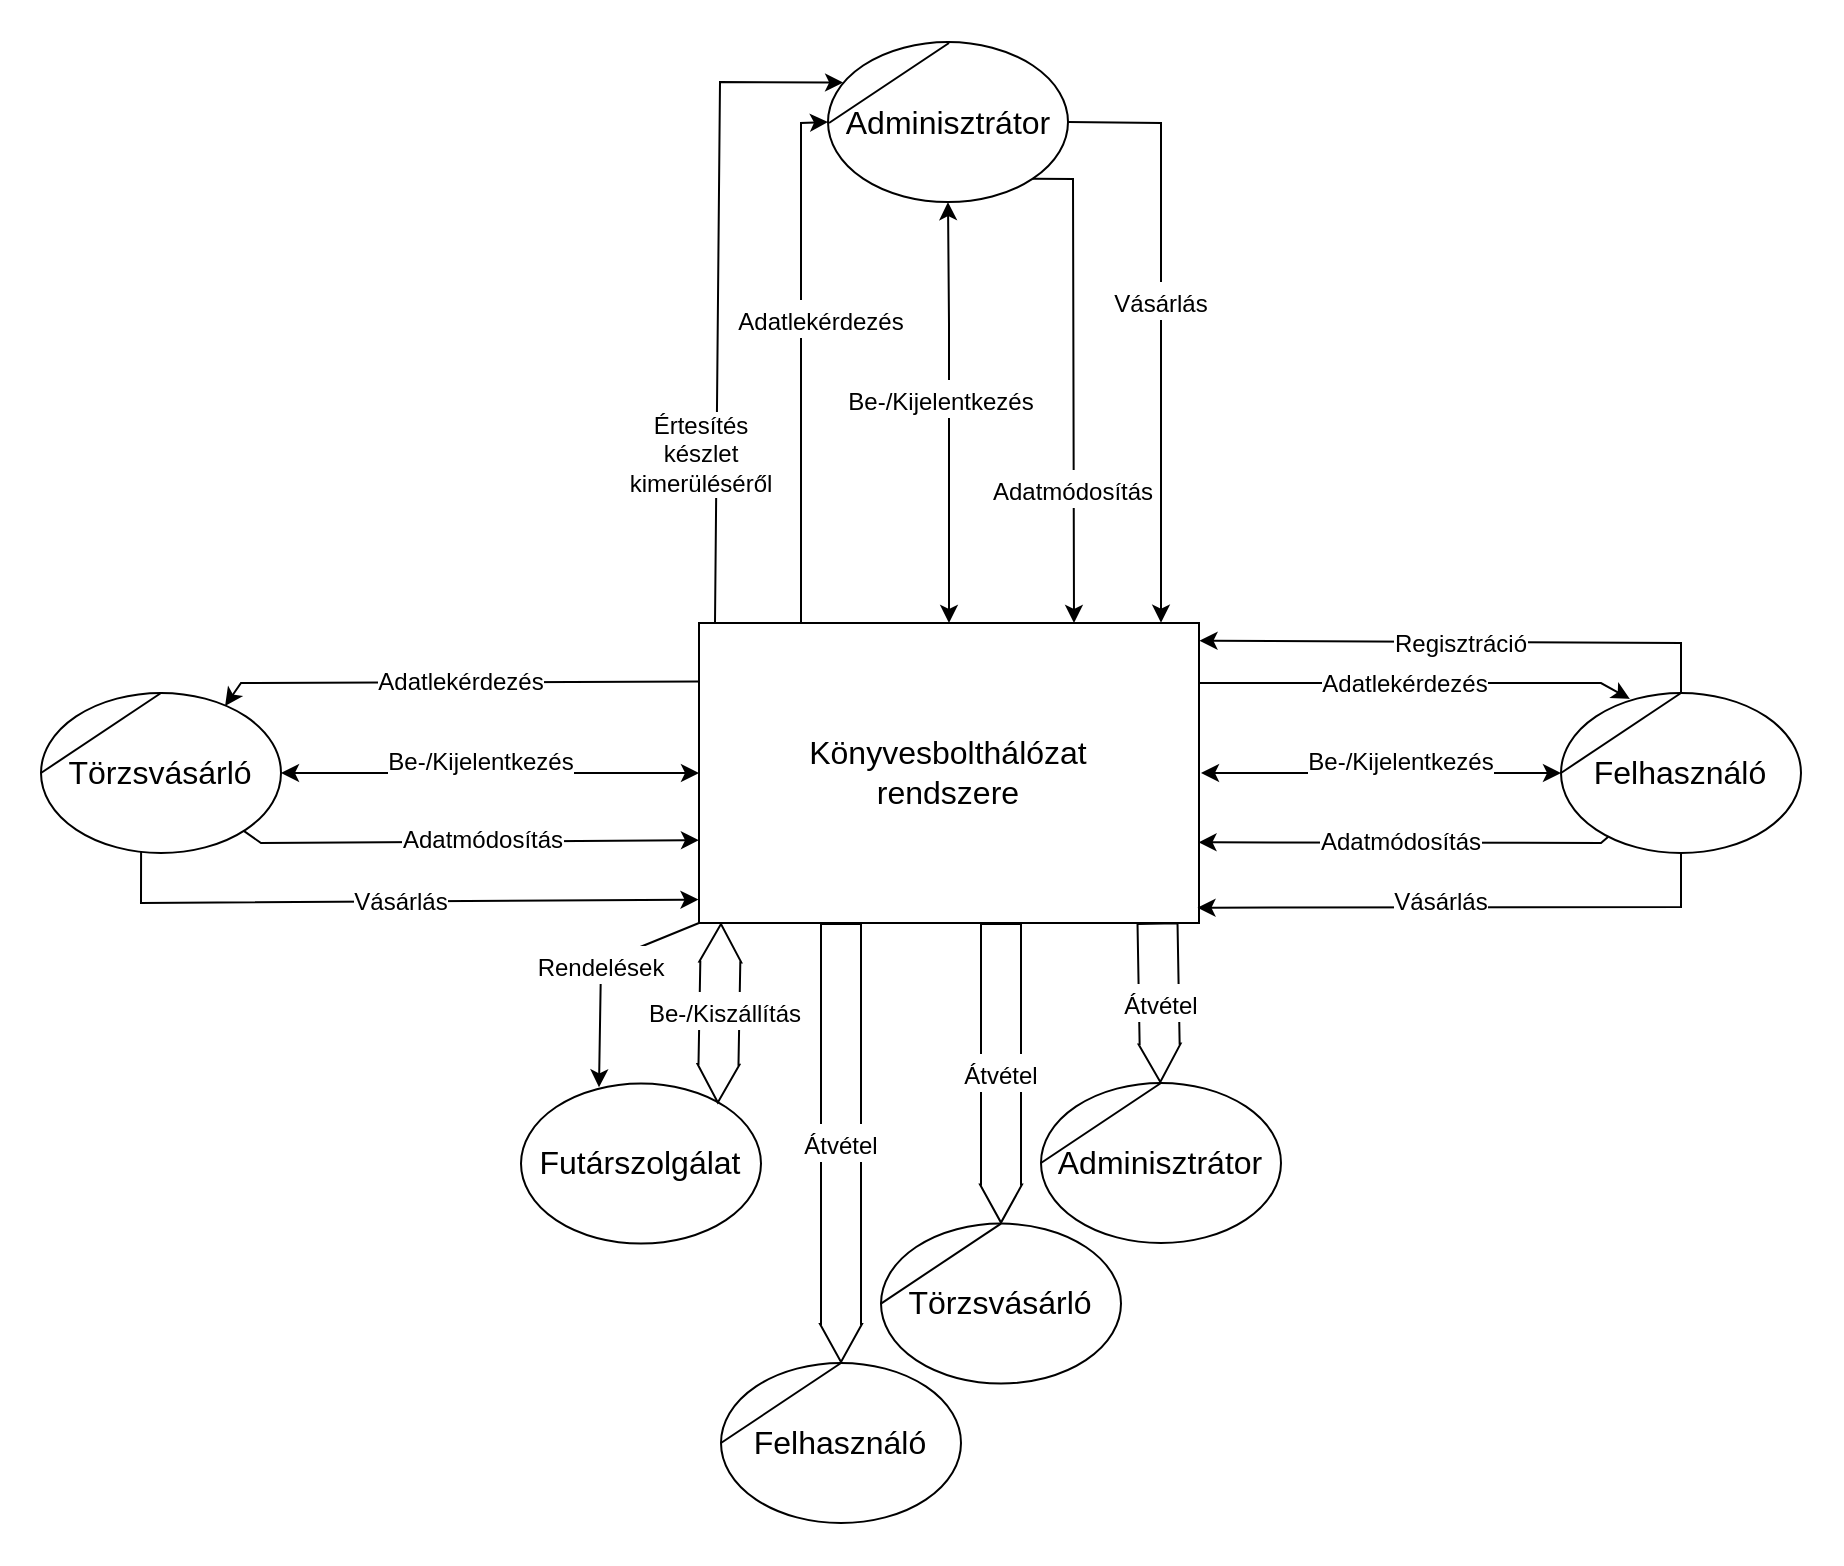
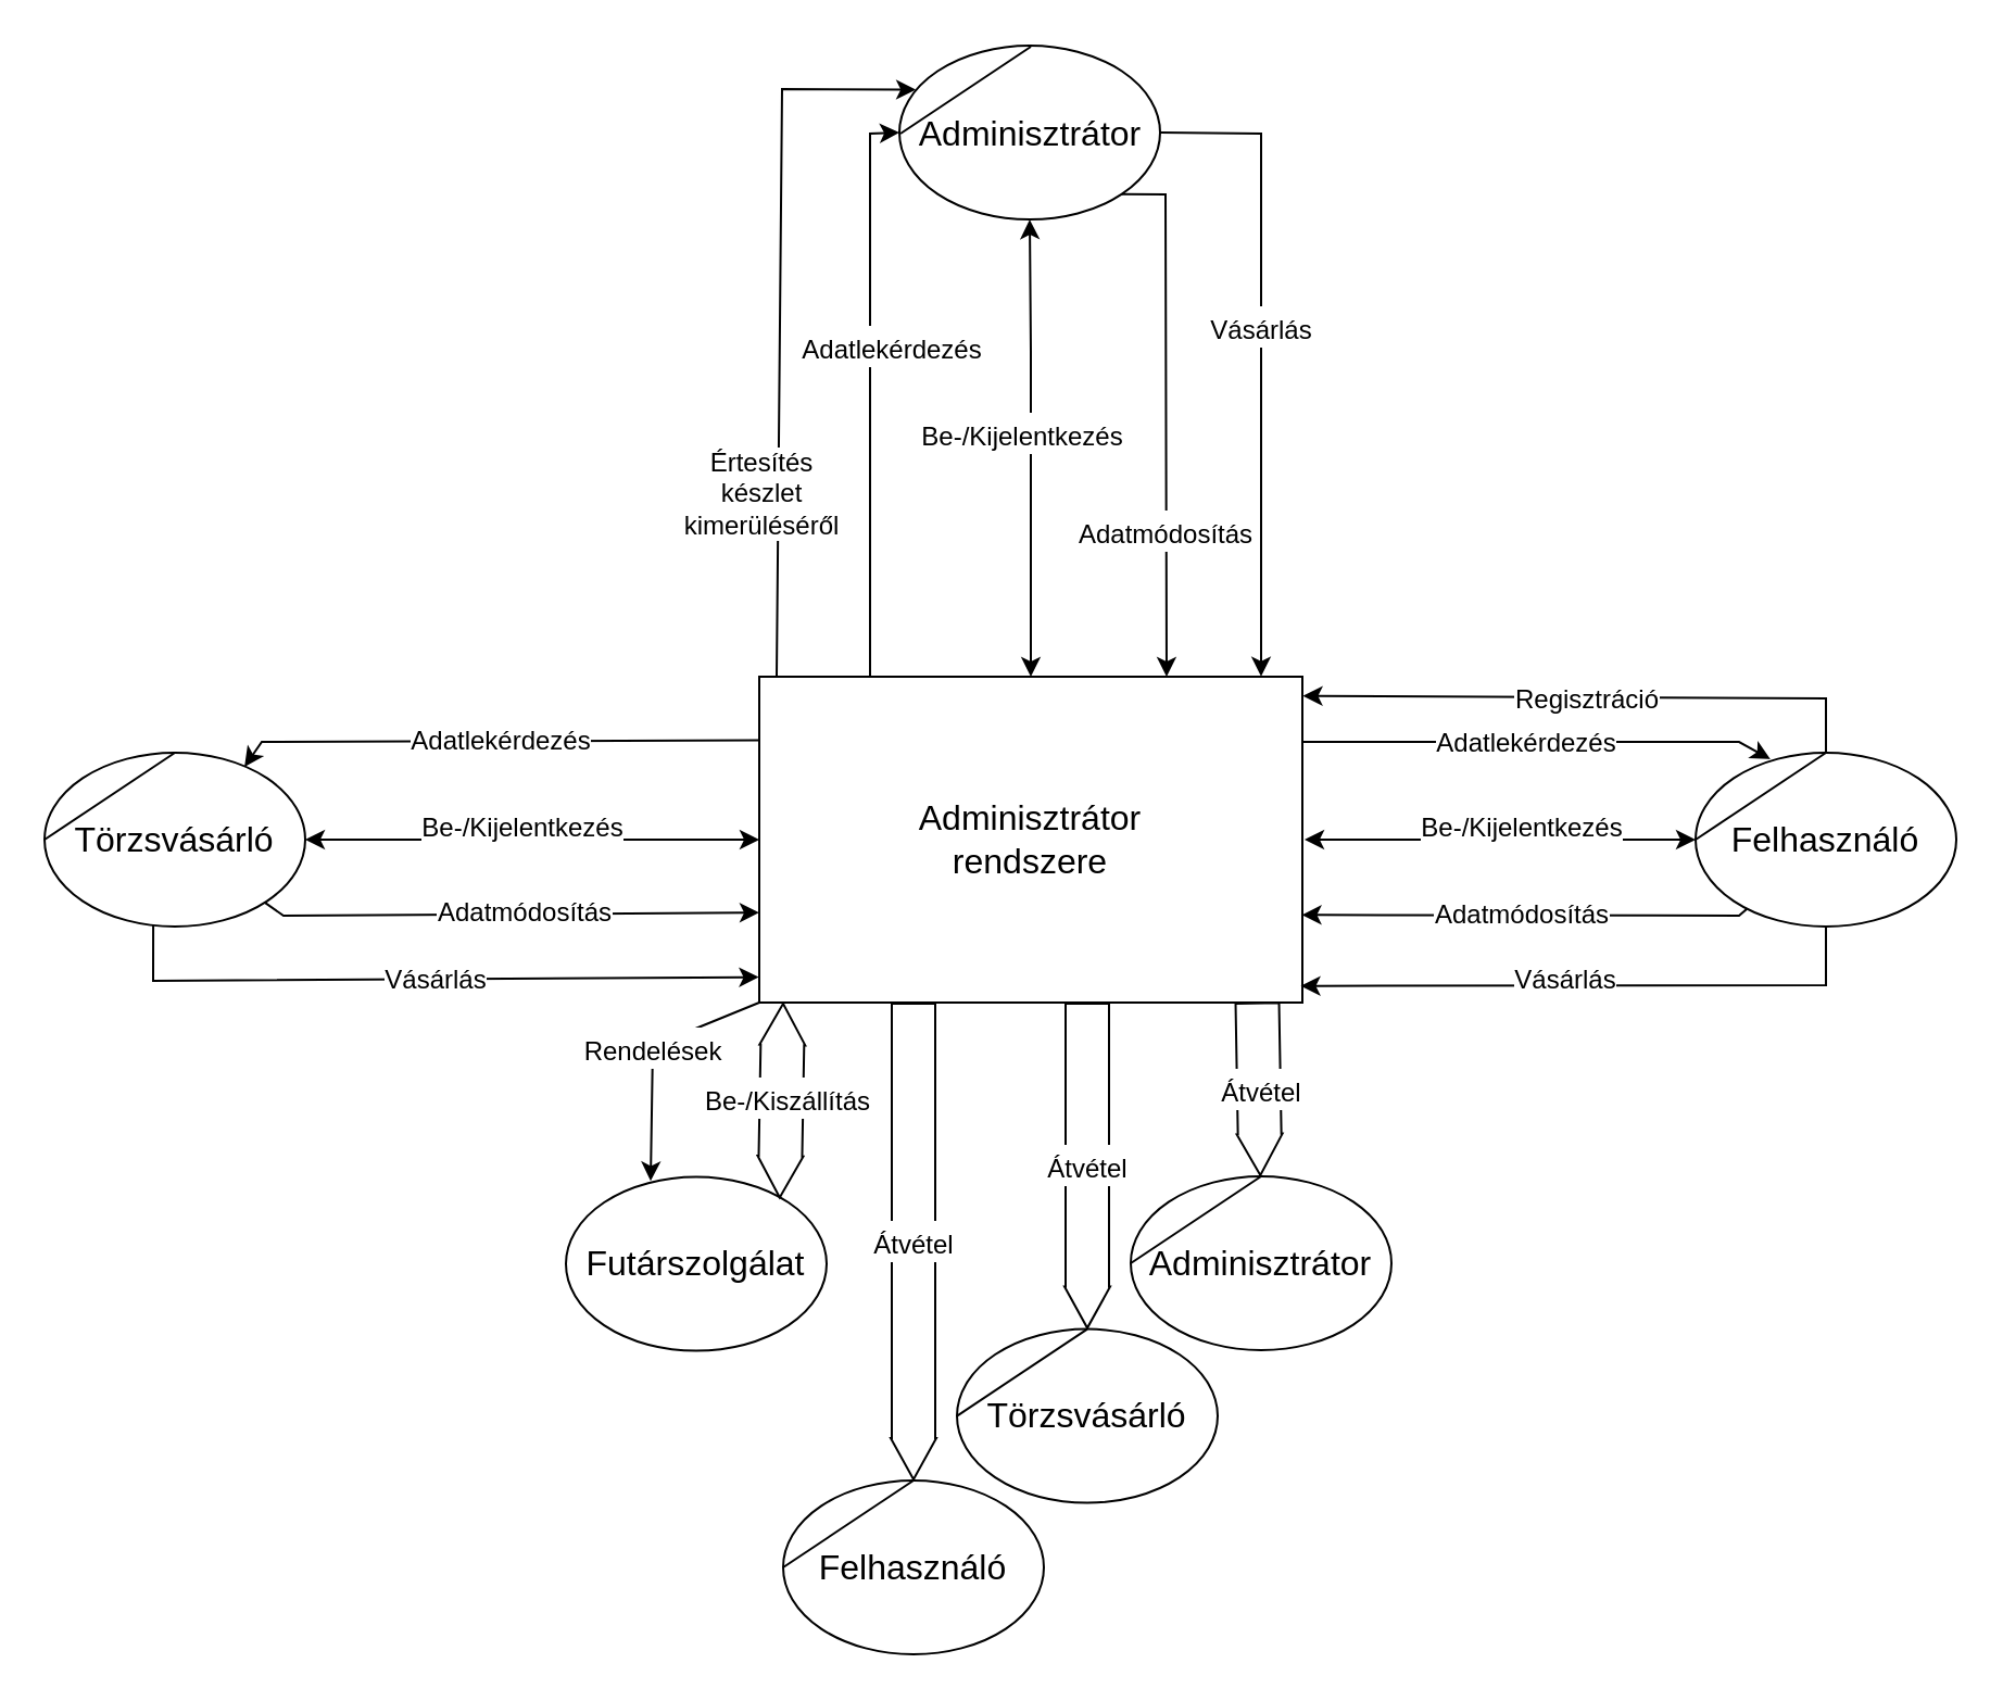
- <mxCell id="2" value="&lt;font style=&quot;font-size: 16px;&quot;&gt;Könyvesbolthálózat&lt;br&gt;rendszere&lt;/font&gt;" style="rounded=0;whiteSpace=wrap;html=1;" vertex="1" parent="1"><mxGeometry x="349" y="311" width="250" height="150" as="geometry" /></mxCell>
+ <mxCell id="2" value="&lt;font style=&quot;font-size: 16px;&quot;&gt;Adminisztrátor&lt;br&gt;rendszere&lt;/font&gt;" style="rounded=0;whiteSpace=wrap;html=1;" vertex="1" parent="1"><mxGeometry x="349" y="311" width="250" height="150" as="geometry" /></mxCell>
